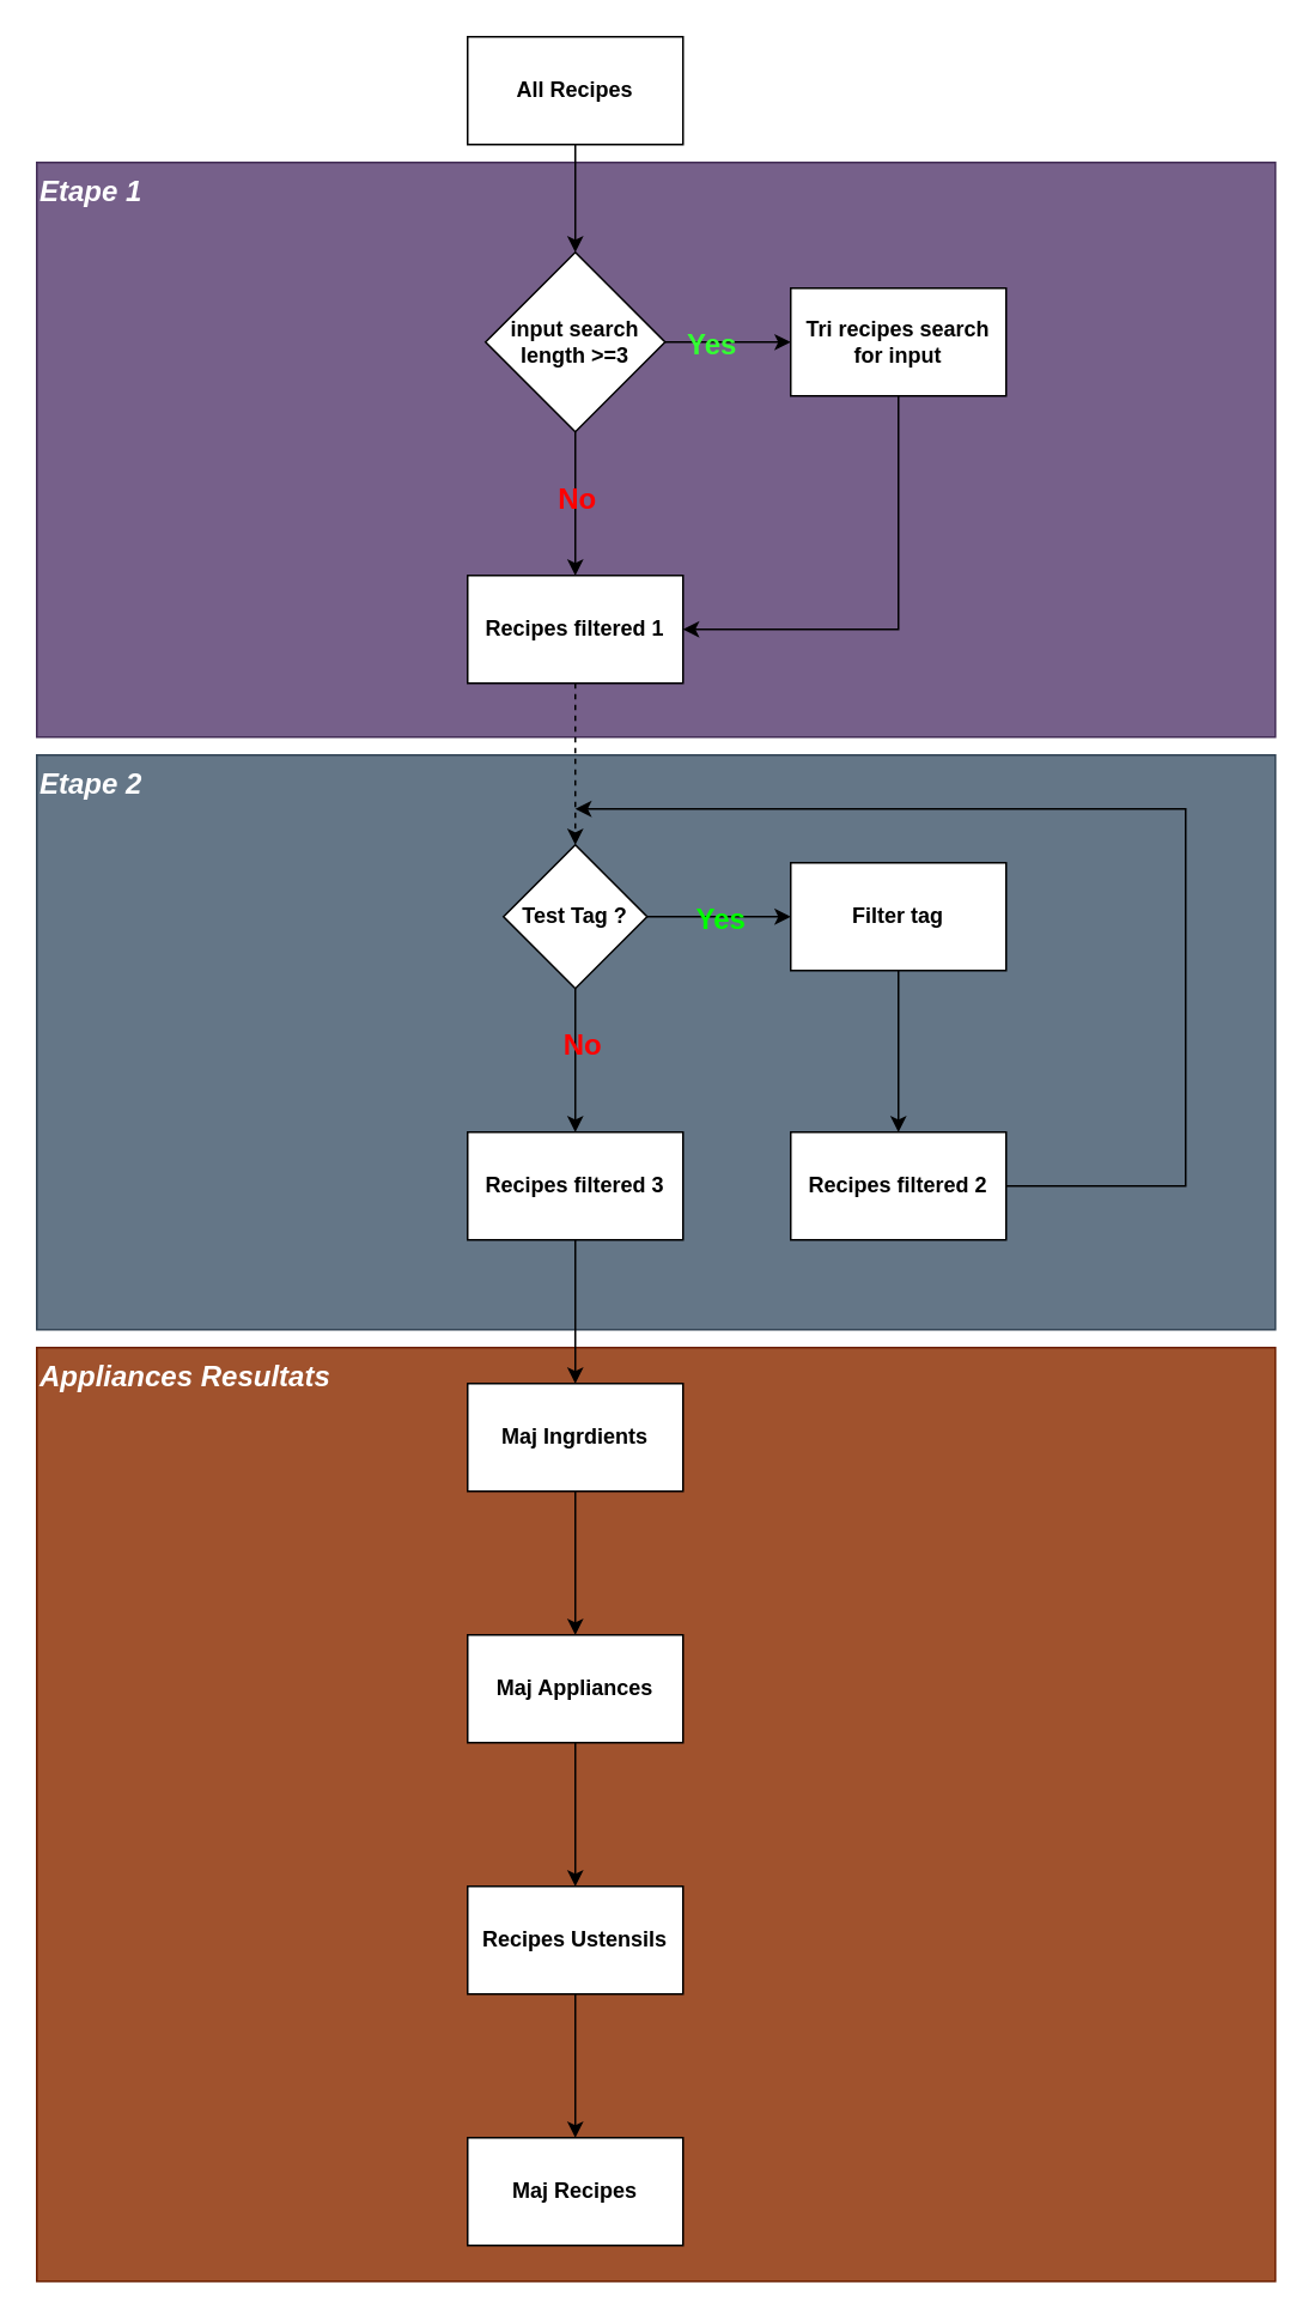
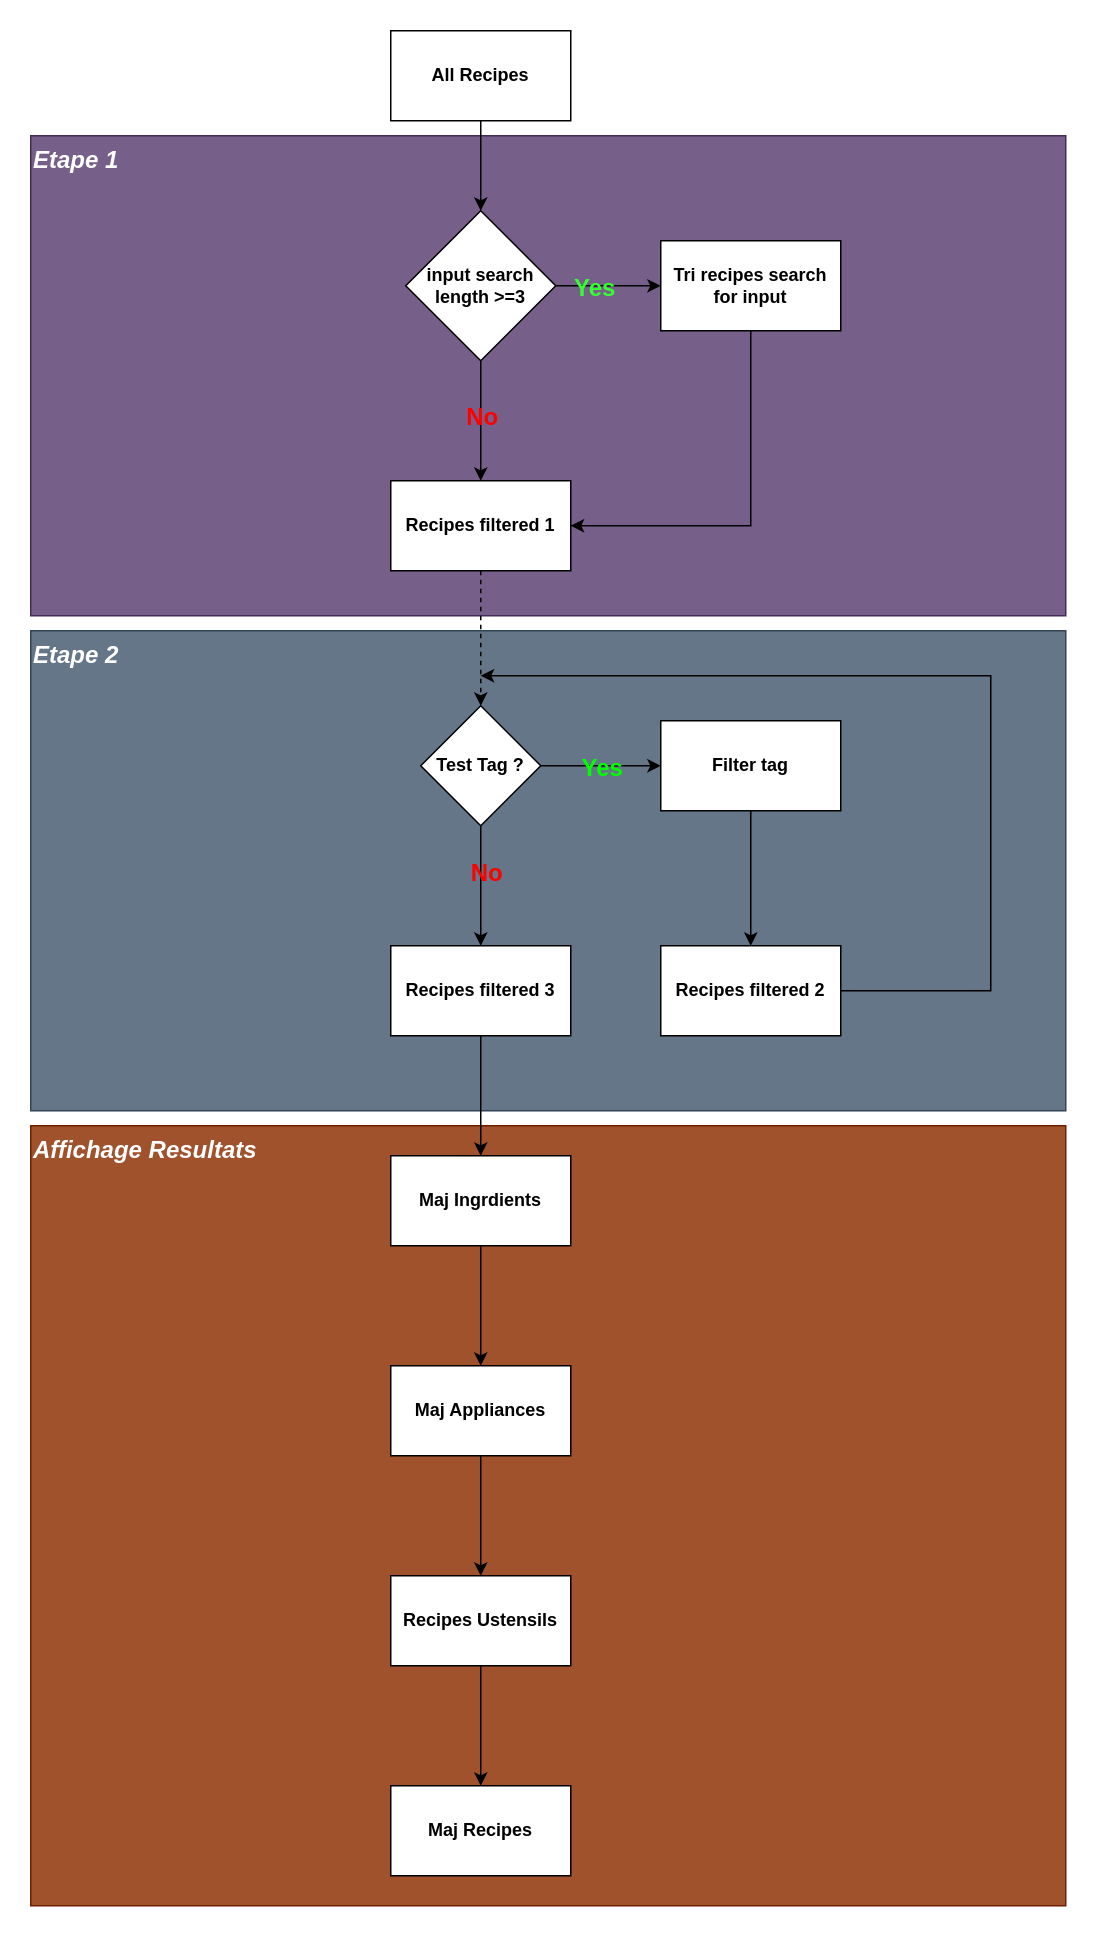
- <mxCell id="2" value="Appliances Resultats" style="rounded=0;whiteSpace=wrap;html=1;fillColor=#a0522d;strokeColor=#6D1F00;fontColor=#FFFFFF;fontStyle=3;labelBackgroundColor=none;labelBorderColor=none;fontSize=16;align=left;verticalAlign=top;" parent="1" vertex="1"><mxGeometry x="20" y="750" width="690" height="520" as="geometry" /></mxCell>
+ <mxCell id="2" value="Affichage Resultats" style="rounded=0;whiteSpace=wrap;html=1;fillColor=#a0522d;strokeColor=#6D1F00;fontColor=#FFFFFF;fontStyle=3;labelBackgroundColor=none;labelBorderColor=none;fontSize=16;align=left;verticalAlign=top;" parent="1" vertex="1"><mxGeometry x="20" y="750" width="690" height="520" as="geometry" /></mxCell>
